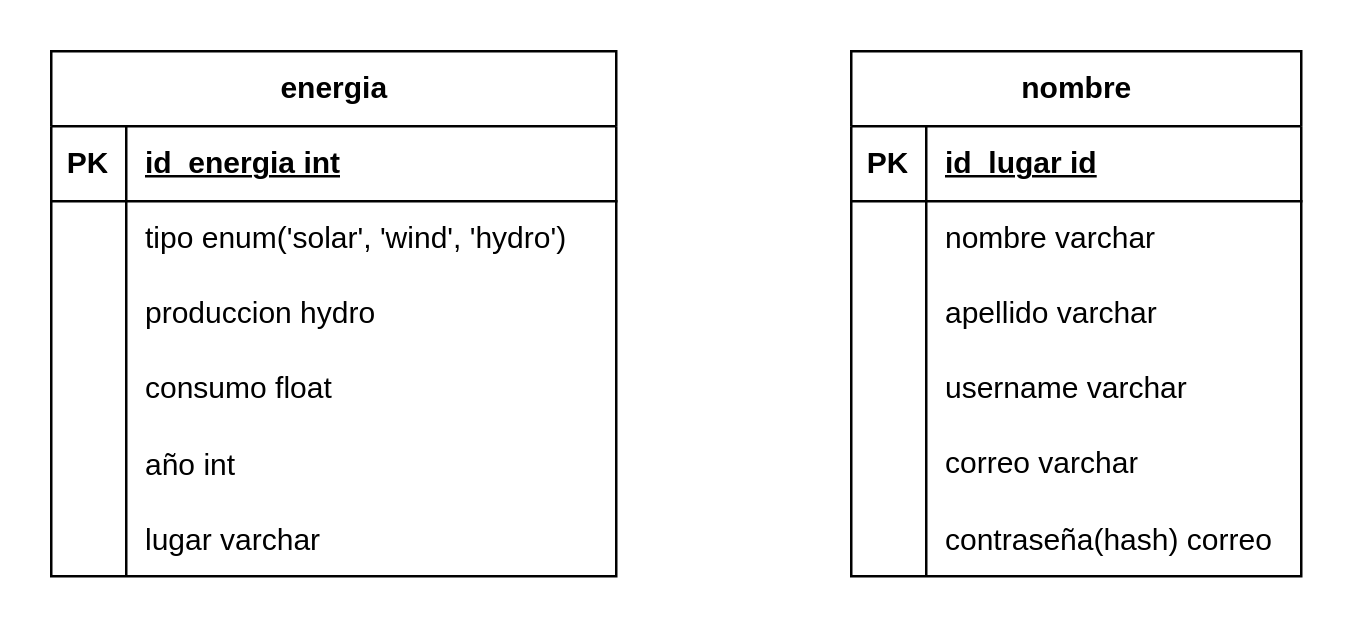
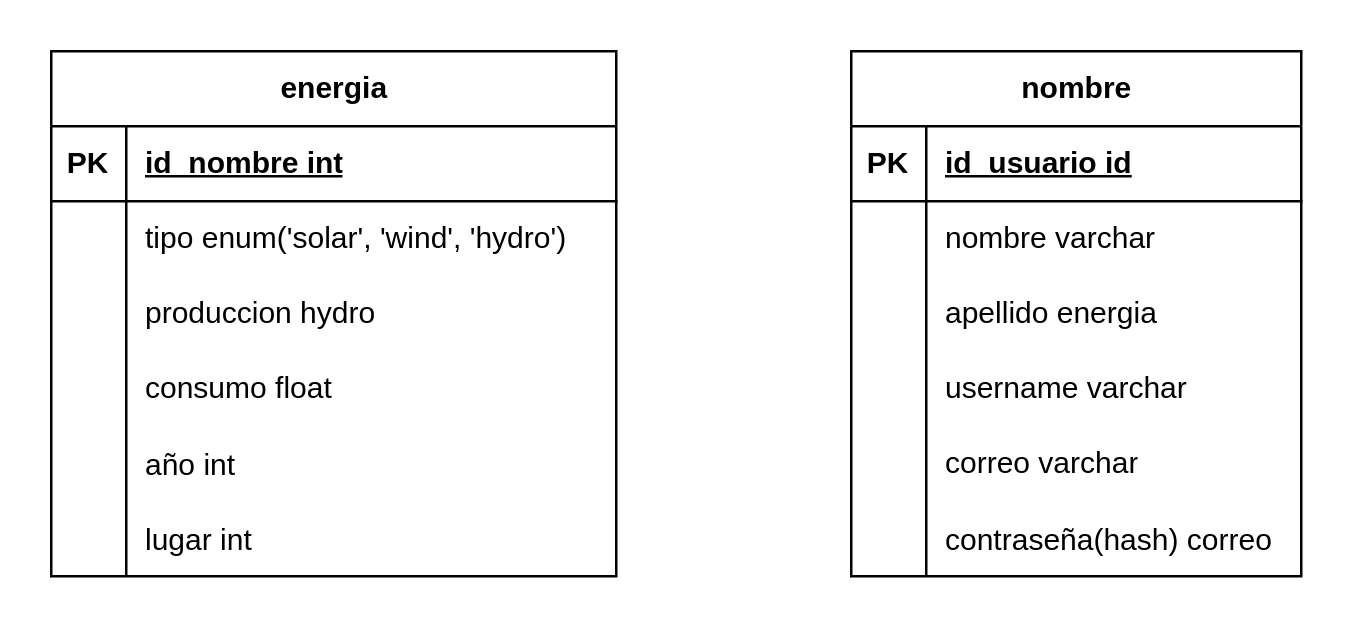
- <mxCell id="5" value="id_energia int" style="shape=partialRectangle;connectable=0;fillColor=none;top=0;left=0;bottom=0;right=0;align=left;spacingLeft=6;fontStyle=5;overflow=hidden;whiteSpace=wrap;html=1;" vertex="1" parent="3"><mxGeometry x="30" width="196" height="30" as="geometry"><mxRectangle width="196" height="30" as="alternateBounds" /></mxGeometry></mxCell>
+ <mxCell id="5" value="id_nombre int" style="shape=partialRectangle;connectable=0;fillColor=none;top=0;left=0;bottom=0;right=0;align=left;spacingLeft=6;fontStyle=5;overflow=hidden;whiteSpace=wrap;html=1;" vertex="1" parent="3"><mxGeometry x="30" width="196" height="30" as="geometry"><mxRectangle width="196" height="30" as="alternateBounds" /></mxGeometry></mxCell>
- <mxCell id="24" value="id_lugar id" style="shape=partialRectangle;connectable=0;fillColor=none;top=0;left=0;bottom=0;right=0;align=left;spacingLeft=6;fontStyle=5;overflow=hidden;whiteSpace=wrap;html=1;" vertex="1" parent="22"><mxGeometry x="30" width="150" height="30" as="geometry"><mxRectangle width="150" height="30" as="alternateBounds" /></mxGeometry></mxCell>
+ <mxCell id="24" value="id_usuario id" style="shape=partialRectangle;connectable=0;fillColor=none;top=0;left=0;bottom=0;right=0;align=left;spacingLeft=6;fontStyle=5;overflow=hidden;whiteSpace=wrap;html=1;" vertex="1" parent="22"><mxGeometry x="30" width="150" height="30" as="geometry"><mxRectangle width="150" height="30" as="alternateBounds" /></mxGeometry></mxCell>
- <mxCell id="30" value="apellido varchar" style="shape=partialRectangle;connectable=0;fillColor=none;top=0;left=0;bottom=0;right=0;align=left;spacingLeft=6;overflow=hidden;whiteSpace=wrap;html=1;" vertex="1" parent="28"><mxGeometry x="30" width="150" height="30" as="geometry"><mxRectangle width="150" height="30" as="alternateBounds" /></mxGeometry></mxCell>
+ <mxCell id="30" value="apellido energia" style="shape=partialRectangle;connectable=0;fillColor=none;top=0;left=0;bottom=0;right=0;align=left;spacingLeft=6;overflow=hidden;whiteSpace=wrap;html=1;" vertex="1" parent="28"><mxGeometry x="30" width="150" height="30" as="geometry"><mxRectangle width="150" height="30" as="alternateBounds" /></mxGeometry></mxCell>
- <mxCell id="20" value="lugar varchar" style="shape=partialRectangle;connectable=0;fillColor=none;top=0;left=0;bottom=0;right=0;align=left;spacingLeft=6;overflow=hidden;" vertex="1" parent="18"><mxGeometry x="30" width="196" height="30" as="geometry"><mxRectangle width="196" height="30" as="alternateBounds" /></mxGeometry></mxCell>
+ <mxCell id="20" value="lugar int" style="shape=partialRectangle;connectable=0;fillColor=none;top=0;left=0;bottom=0;right=0;align=left;spacingLeft=6;overflow=hidden;" vertex="1" parent="18"><mxGeometry x="30" width="196" height="30" as="geometry"><mxRectangle width="196" height="30" as="alternateBounds" /></mxGeometry></mxCell>
